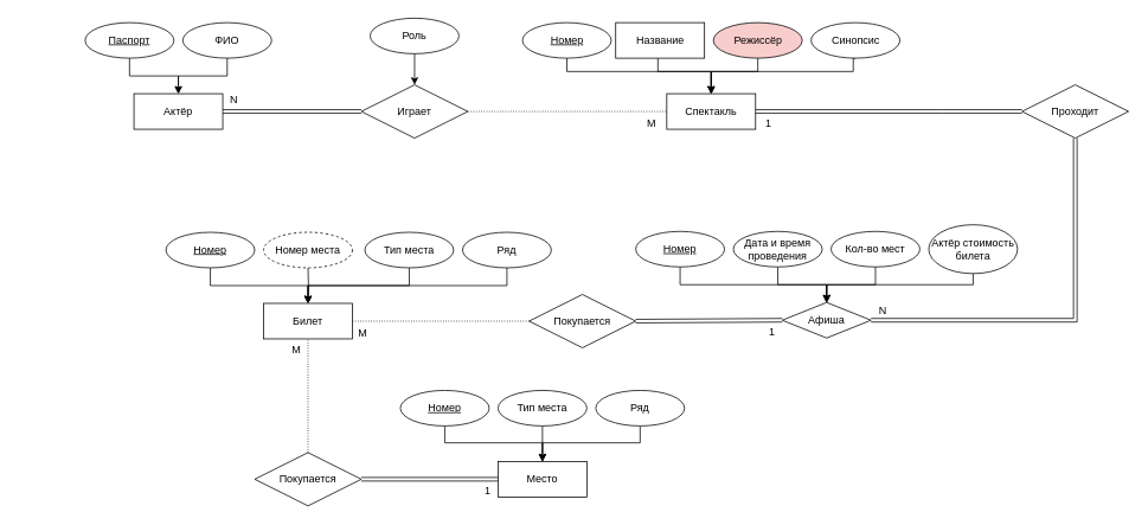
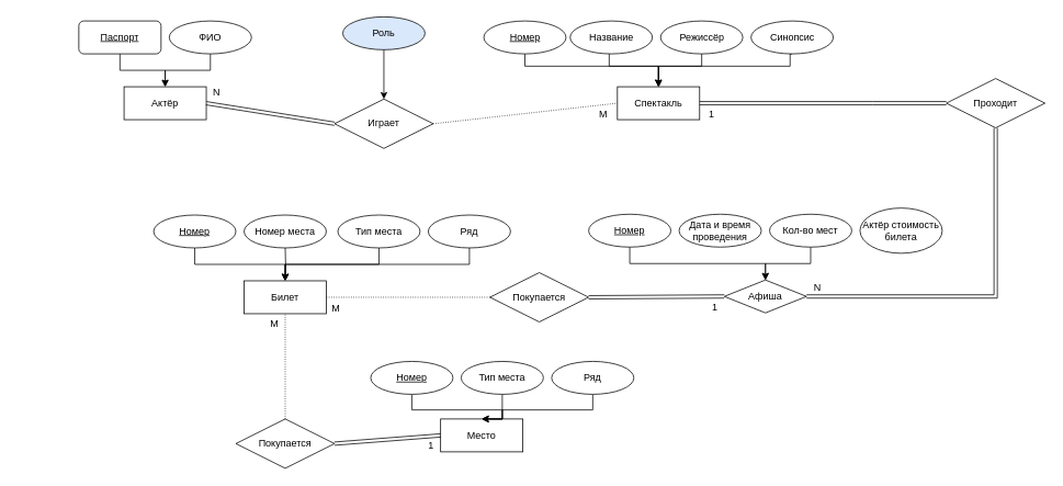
- <mxCell id="39" value="Роль" style="ellipse;whiteSpace=wrap;html=1;align=center;" parent="1" vertex="1"><mxGeometry x="416" y="20" width="100" height="40" as="geometry" /></mxCell>
+ <mxCell id="39" value="Роль" style="ellipse;whiteSpace=wrap;html=1;align=center;fillColor=#dae8fc;" parent="1" vertex="1"><mxGeometry x="416" y="20" width="100" height="40" as="geometry" /></mxCell>
- <mxCell id="65" value="&lt;u&gt;Паспорт&lt;/u&gt;" style="ellipse;whiteSpace=wrap;html=1;align=center;" parent="1" vertex="1"><mxGeometry x="95" y="25" width="100" height="40" as="geometry" /></mxCell>
+ <mxCell id="65" value="&lt;u&gt;Паспорт&lt;/u&gt;" style="whiteSpace=wrap;html=1;align=center;rounded=1;" parent="1" vertex="1"><mxGeometry x="95" y="25" width="100" height="40" as="geometry" /></mxCell>
- <mxCell id="7" value="Название" style="whiteSpace=wrap;html=1;align=center;rounded=0;" parent="2" vertex="1"><mxGeometry x="132.5" width="100" height="40" as="geometry" /></mxCell>
+ <mxCell id="7" value="Название" style="ellipse;whiteSpace=wrap;html=1;align=center;" parent="2" vertex="1"><mxGeometry x="132.5" width="100" height="40" as="geometry" /></mxCell>
- <mxCell id="9" value="Режиссёр" style="ellipse;whiteSpace=wrap;html=1;align=center;fillColor=#f8cecc;" parent="2" vertex="1"><mxGeometry x="242.5" width="100" height="40" as="geometry" /></mxCell>
+ <mxCell id="9" value="Режиссёр" style="ellipse;whiteSpace=wrap;html=1;align=center;" parent="2" vertex="1"><mxGeometry x="242.5" width="100" height="40" as="geometry" /></mxCell>
- <mxCell id="25" value="&lt;div&gt;Играет&lt;/div&gt;" style="shape=rhombus;perimeter=rhombusPerimeter;whiteSpace=wrap;html=1;align=center;" parent="1" vertex="1"><mxGeometry x="406" y="95" width="120" height="60" as="geometry" /></mxCell>
+ <mxCell id="25" value="&lt;div&gt;Играет&lt;/div&gt;" style="shape=rhombus;perimeter=rhombusPerimeter;whiteSpace=wrap;html=1;align=center;" parent="1" vertex="1"><mxGeometry x="406" y="120" width="120" height="60" as="geometry" /></mxCell>
- <mxCell id="17" value="Номер места" style="ellipse;whiteSpace=wrap;html=1;align=center;dashed=1;" parent="12" vertex="1"><mxGeometry x="110" width="100" height="40" as="geometry" /></mxCell>
+ <mxCell id="17" value="Номер места" style="ellipse;whiteSpace=wrap;html=1;align=center;" parent="12" vertex="1"><mxGeometry x="110" width="100" height="40" as="geometry" /></mxCell>
- <mxCell id="59" style="edgeStyle=orthogonalEdgeStyle;rounded=0;orthogonalLoop=1;jettySize=auto;html=1;entryX=0.5;entryY=0;entryDx=0;entryDy=0;" edge="1" parent="53" source="60" target="55"><mxGeometry relative="1" as="geometry" /></mxCell>
- <mxCell id="56" style="edgeStyle=orthogonalEdgeStyle;rounded=0;orthogonalLoop=1;jettySize=auto;html=1;entryX=0.5;entryY=0;entryDx=0;entryDy=0;" edge="1" parent="53" source="54" target="55"><mxGeometry relative="1" as="geometry"><Array as="points"><mxPoint x="380" y="67.5" /><mxPoint x="215" y="67.5" /></Array></mxGeometry></mxCell>
- <mxCell id="44" value="Место" style="whiteSpace=wrap;html=1;align=center;" vertex="1" parent="43"><mxGeometry x="110" y="80" width="100" height="40" as="geometry" /></mxCell>
+ <mxCell id="44" value="Место" style="whiteSpace=wrap;html=1;align=center;" vertex="1" parent="43"><mxGeometry x="85" y="70" width="100" height="40" as="geometry" /></mxCell>
